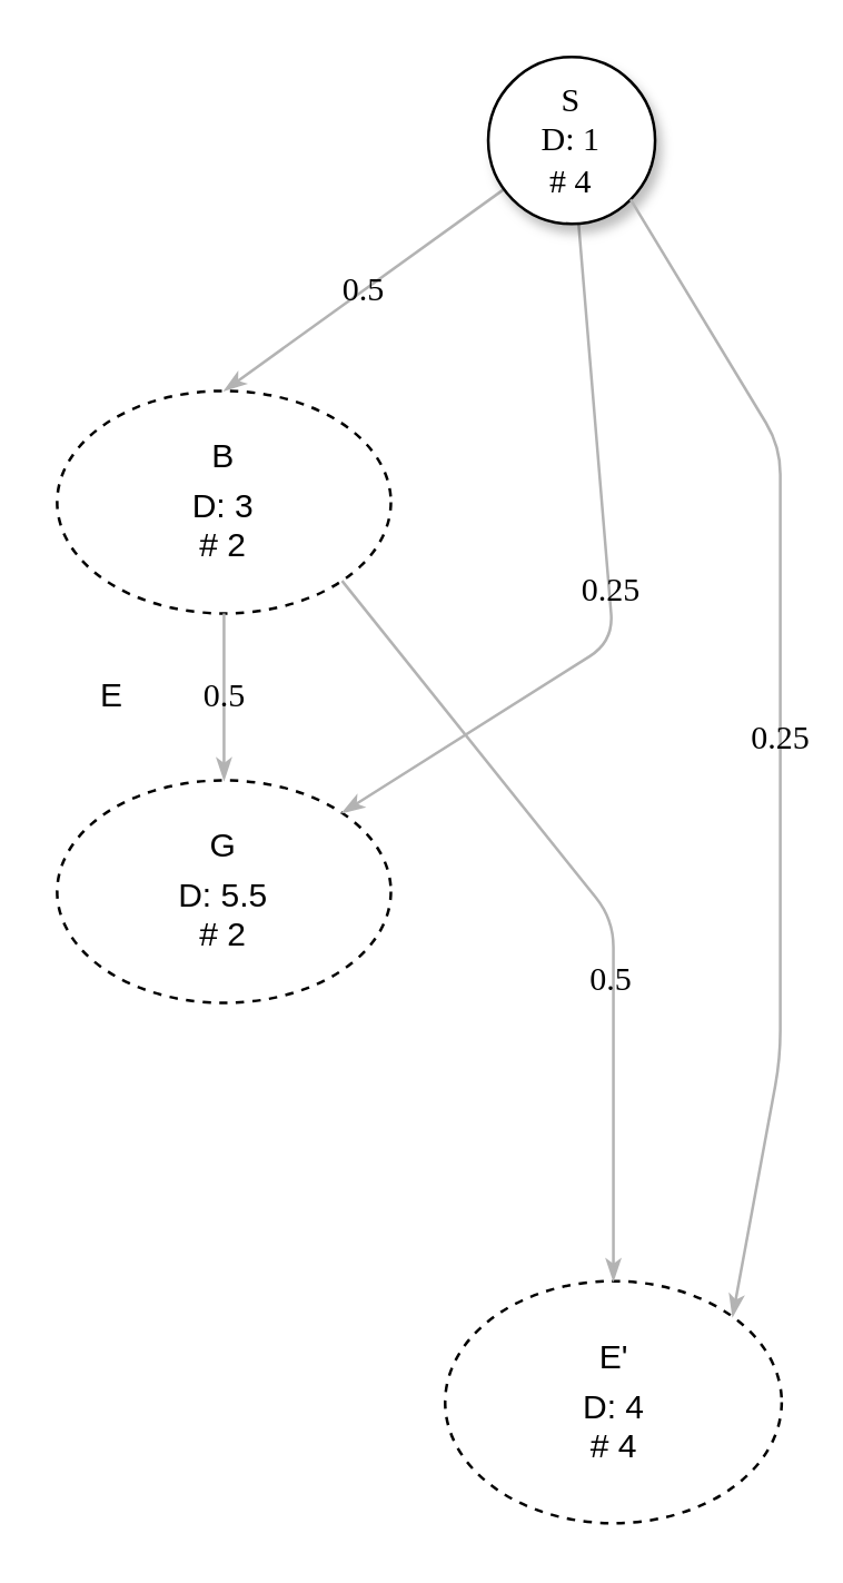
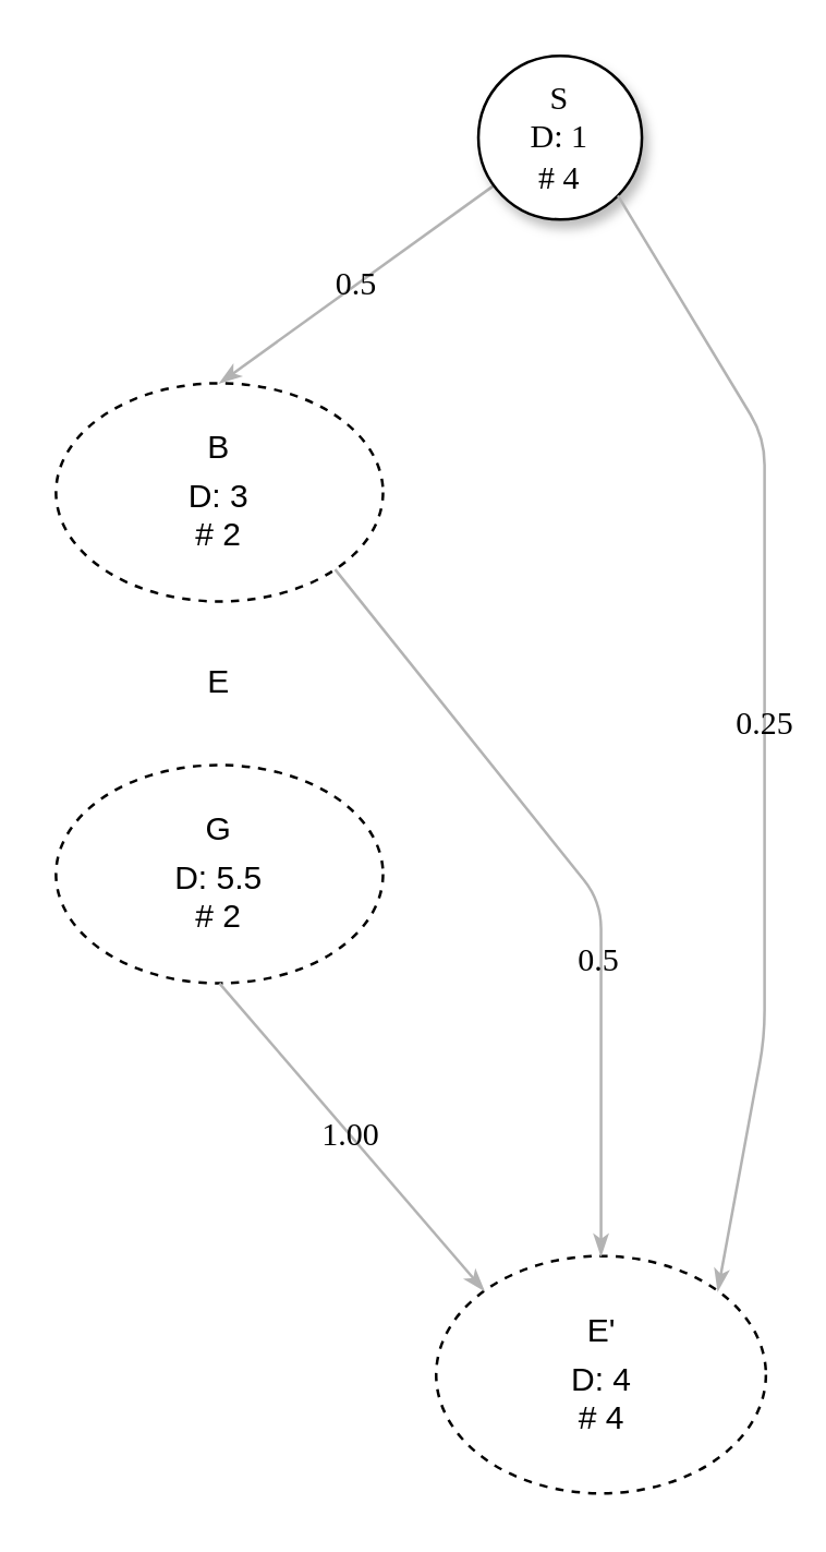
- <mxCell id="6" value="0.25" style="edgeStyle=none;rounded=1;html=1;labelBackgroundColor=none;startArrow=none;startFill=0;startSize=5;endArrow=classicThin;endFill=1;endSize=5;jettySize=auto;orthogonalLoop=1;strokeColor=#B3B3B3;strokeWidth=1;fontFamily=Verdana;fontSize=12;fontColor=#000000;entryX=1;entryY=0;entryDx=0;entryDy=0;" parent="1" source="7" target="3" edge="1"><mxGeometry relative="1" as="geometry"><Array as="points"><mxPoint x="220" y="230" /></Array><mxPoint x="230" y="305" as="targetPoint" /></mxGeometry></mxCell>
- <mxCell id="9" value="0.5" style="edgeStyle=none;rounded=1;html=1;labelBackgroundColor=none;startArrow=none;startFill=0;startSize=5;endArrow=classicThin;endFill=1;endSize=5;jettySize=auto;orthogonalLoop=1;strokeColor=#B3B3B3;strokeWidth=1;fontFamily=Verdana;fontSize=12;fontColor=#000000;exitX=0.5;exitY=1;exitDx=0;exitDy=0;entryX=0.5;entryY=0;entryDx=0;entryDy=0;" parent="1" source="4" target="3" edge="1"><mxGeometry relative="1" as="geometry"><mxPoint x="90" y="230" as="sourcePoint" /></mxGeometry></mxCell>
- <mxCell id="12" value="E" style="text;html=1;strokeColor=none;fillColor=none;align=center;verticalAlign=middle;whiteSpace=wrap;rounded=0;dashed=1;" vertex="1" parent="1"><mxGeometry x="20" y="240" width="40" height="20" as="geometry" /></mxCell>
+ <mxCell id="12" value="E" style="text;html=1;strokeColor=none;fillColor=none;align=center;verticalAlign=middle;whiteSpace=wrap;rounded=0;dashed=1;" vertex="1" parent="1"><mxGeometry x="60" y="240" width="40" height="20" as="geometry" /></mxCell>
+ <mxCell id="10" value="1.00" style="edgeStyle=none;rounded=1;html=1;labelBackgroundColor=none;startArrow=none;startFill=0;startSize=5;endArrow=classicThin;endFill=1;endSize=5;jettySize=auto;orthogonalLoop=1;strokeColor=#B3B3B3;strokeWidth=1;fontFamily=Verdana;fontSize=12;fontColor=#000000;exitX=0.5;exitY=1;exitDx=0;exitDy=0;entryX=0;entryY=0;entryDx=0;entryDy=0;" parent="1" source="3" target="2" edge="1"><mxGeometry relative="1" as="geometry"><mxPoint x="160" y="390" as="sourcePoint" /></mxGeometry></mxCell>
